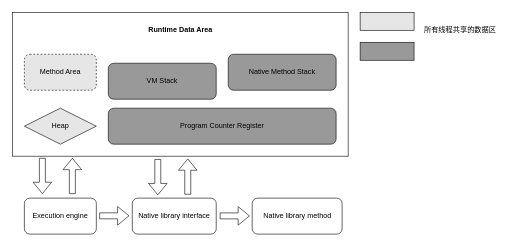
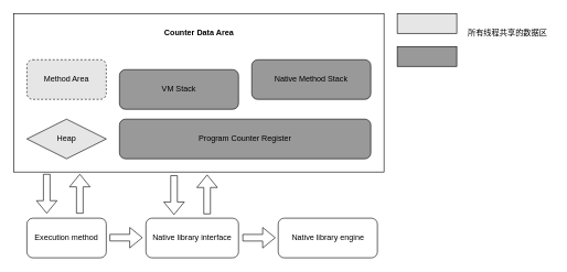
- <mxCell id="15" value="&lt;b&gt;Runtime Data Area&lt;/b&gt;" style="text;html=1;align=center;verticalAlign=middle;resizable=0;points=[];autosize=1;" parent="1" vertex="1"><mxGeometry x="240" y="40" width="120" height="20" as="geometry" /></mxCell>
+ <mxCell id="15" value="&lt;b&gt;Counter Data Area&lt;/b&gt;" style="text;html=1;align=center;verticalAlign=middle;resizable=0;points=[];autosize=1;" parent="1" vertex="1"><mxGeometry x="240" y="40" width="120" height="20" as="geometry" /></mxCell>
- <mxCell id="8" value="Execution engine" style="rounded=1;whiteSpace=wrap;html=1;fillColor=#FFFFFF;" parent="1" vertex="1"><mxGeometry x="40" y="330" width="120" height="60" as="geometry" /></mxCell>
+ <mxCell id="8" value="Execution method" style="rounded=1;whiteSpace=wrap;html=1;fillColor=#FFFFFF;" parent="1" vertex="1"><mxGeometry x="40" y="330" width="120" height="60" as="geometry" /></mxCell>
- <mxCell id="22" value="Native library method" style="text;html=1;align=center;verticalAlign=middle;resizable=0;points=[];autosize=1;" parent="20" vertex="1"><mxGeometry x="10" y="20" width="130" height="20" as="geometry" /></mxCell>
+ <mxCell id="22" value="Native library engine" style="text;html=1;align=center;verticalAlign=middle;resizable=0;points=[];autosize=1;" parent="20" vertex="1"><mxGeometry x="10" y="20" width="130" height="20" as="geometry" /></mxCell>
